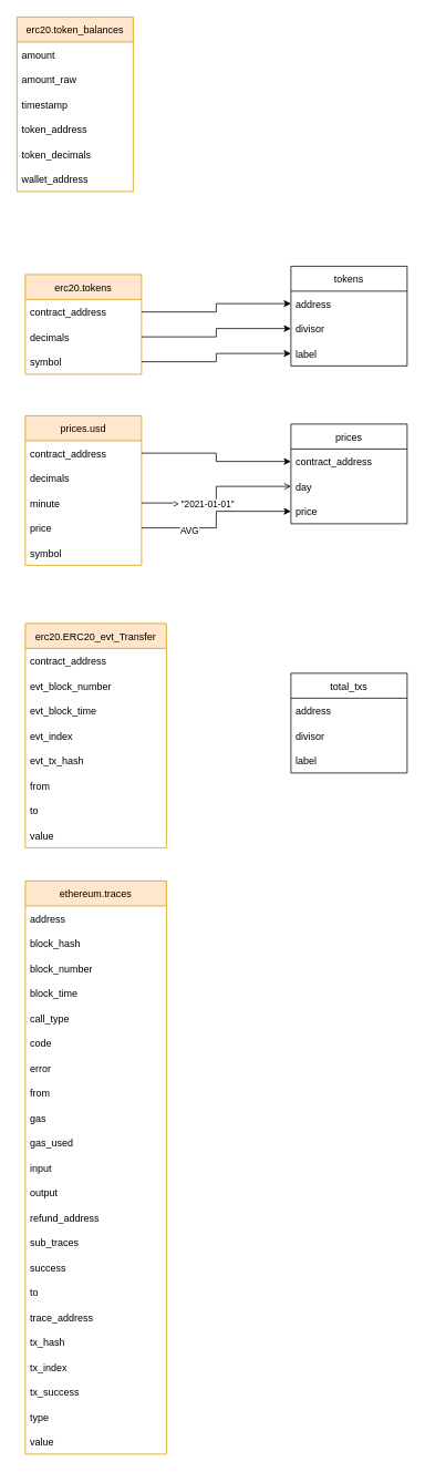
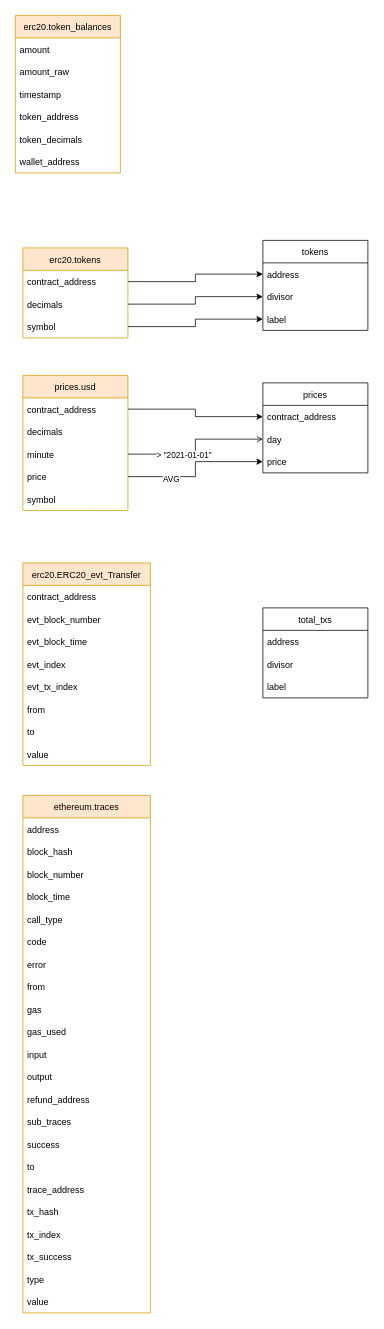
- <mxCell id="24" value="evt_tx_hash" style="text;strokeColor=none;fillColor=none;align=left;verticalAlign=middle;spacingLeft=4;spacingRight=4;overflow=hidden;points=[[0,0.5],[1,0.5]];portConstraint=eastwest;rotatable=0;" vertex="1" parent="19"><mxGeometry y="150" width="170" height="30" as="geometry" /></mxCell>
+ <mxCell id="24" value="evt_tx_index" style="text;strokeColor=none;fillColor=none;align=left;verticalAlign=middle;spacingLeft=4;spacingRight=4;overflow=hidden;points=[[0,0.5],[1,0.5]];portConstraint=eastwest;rotatable=0;" vertex="1" parent="19"><mxGeometry y="150" width="170" height="30" as="geometry" /></mxCell>
